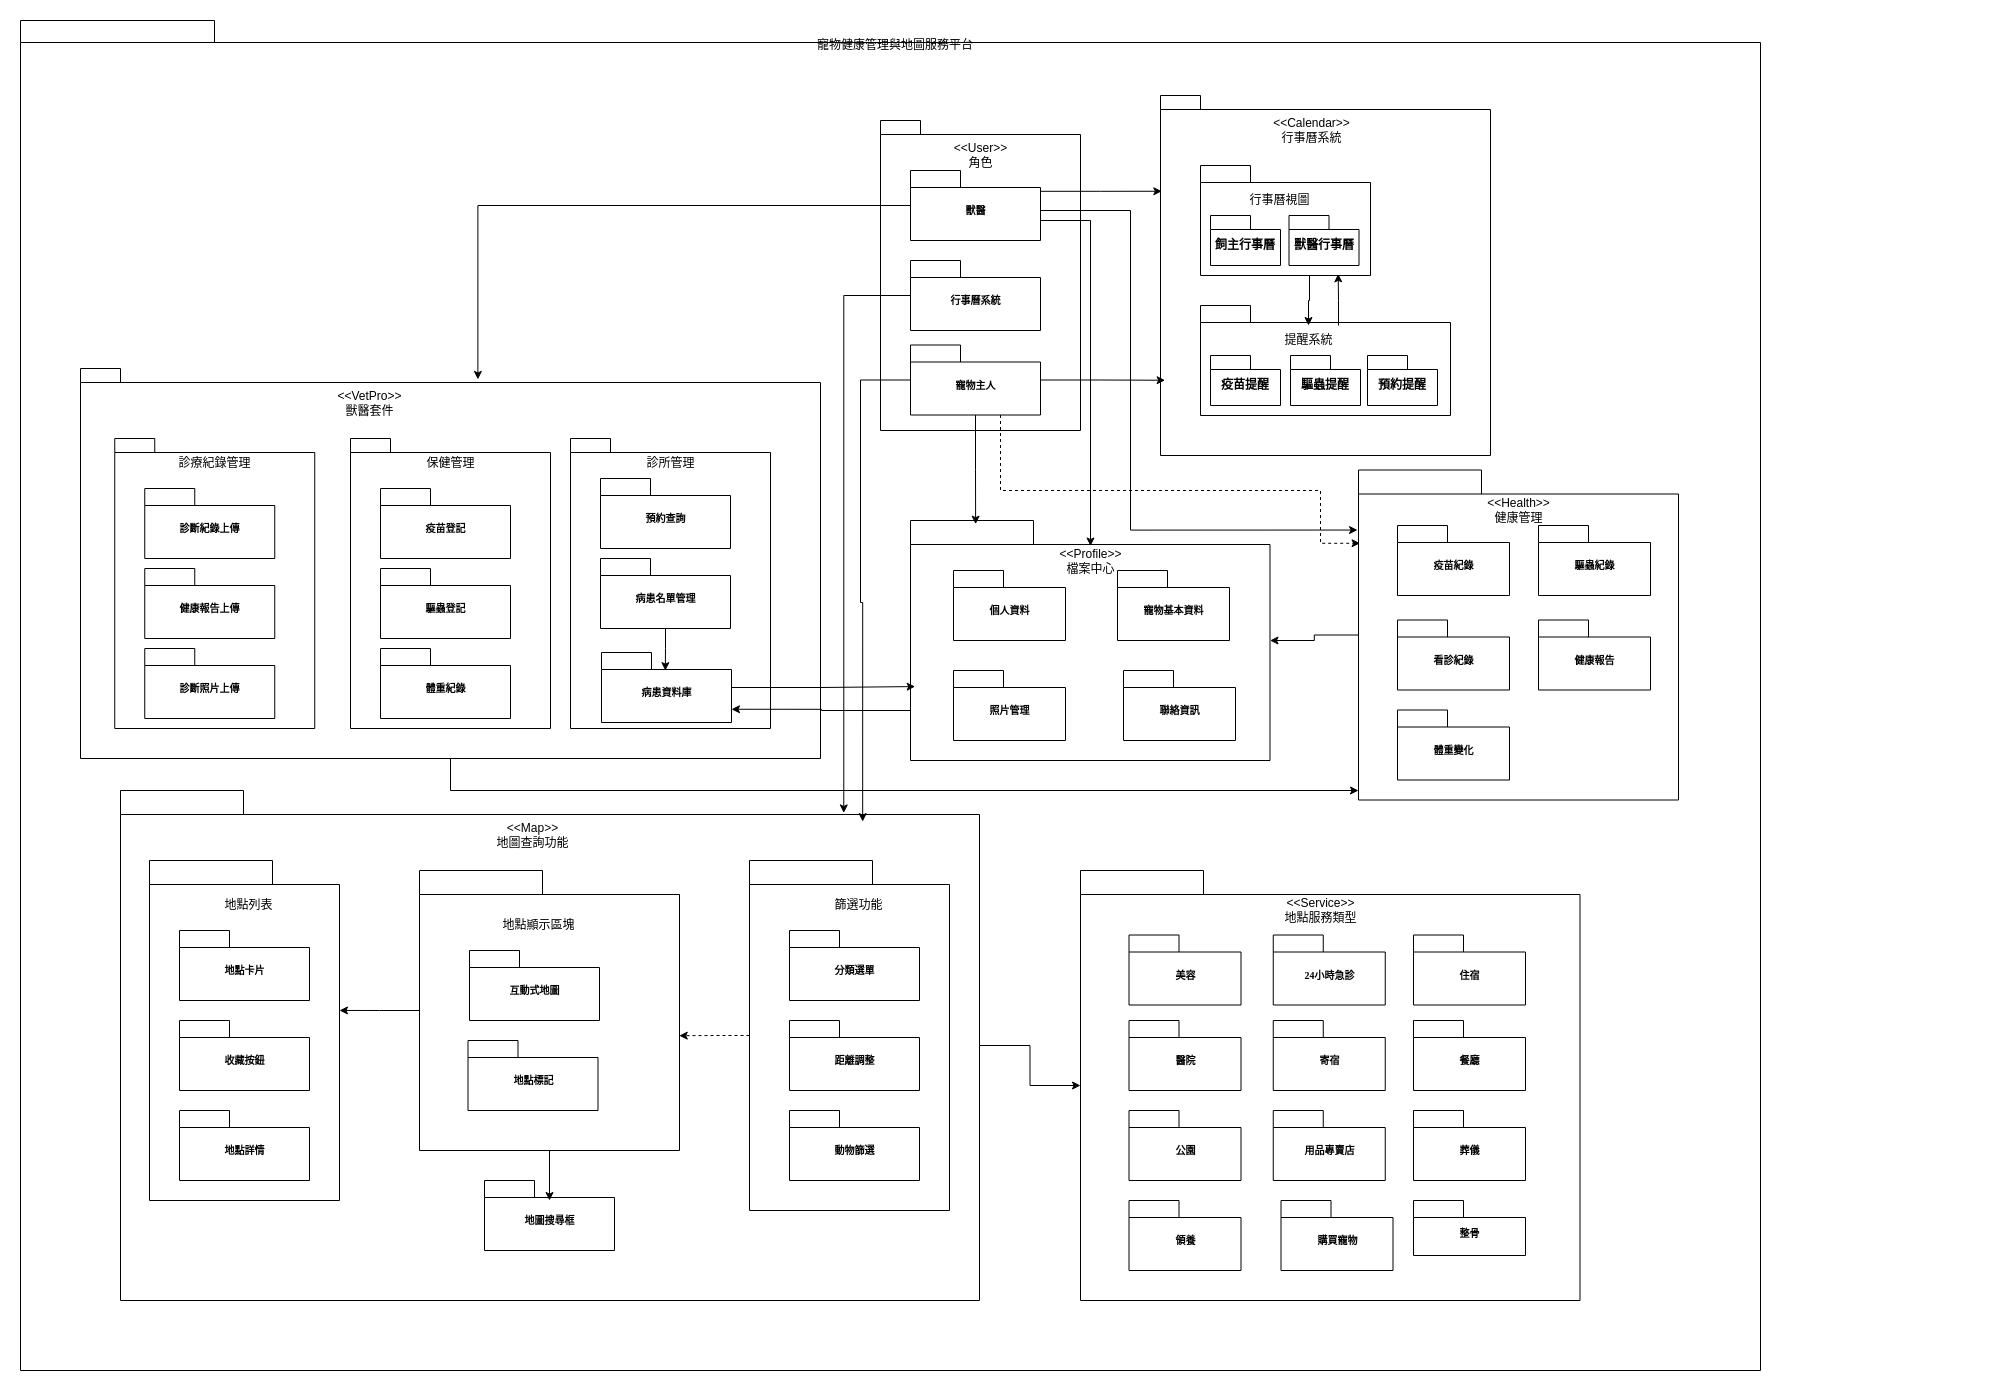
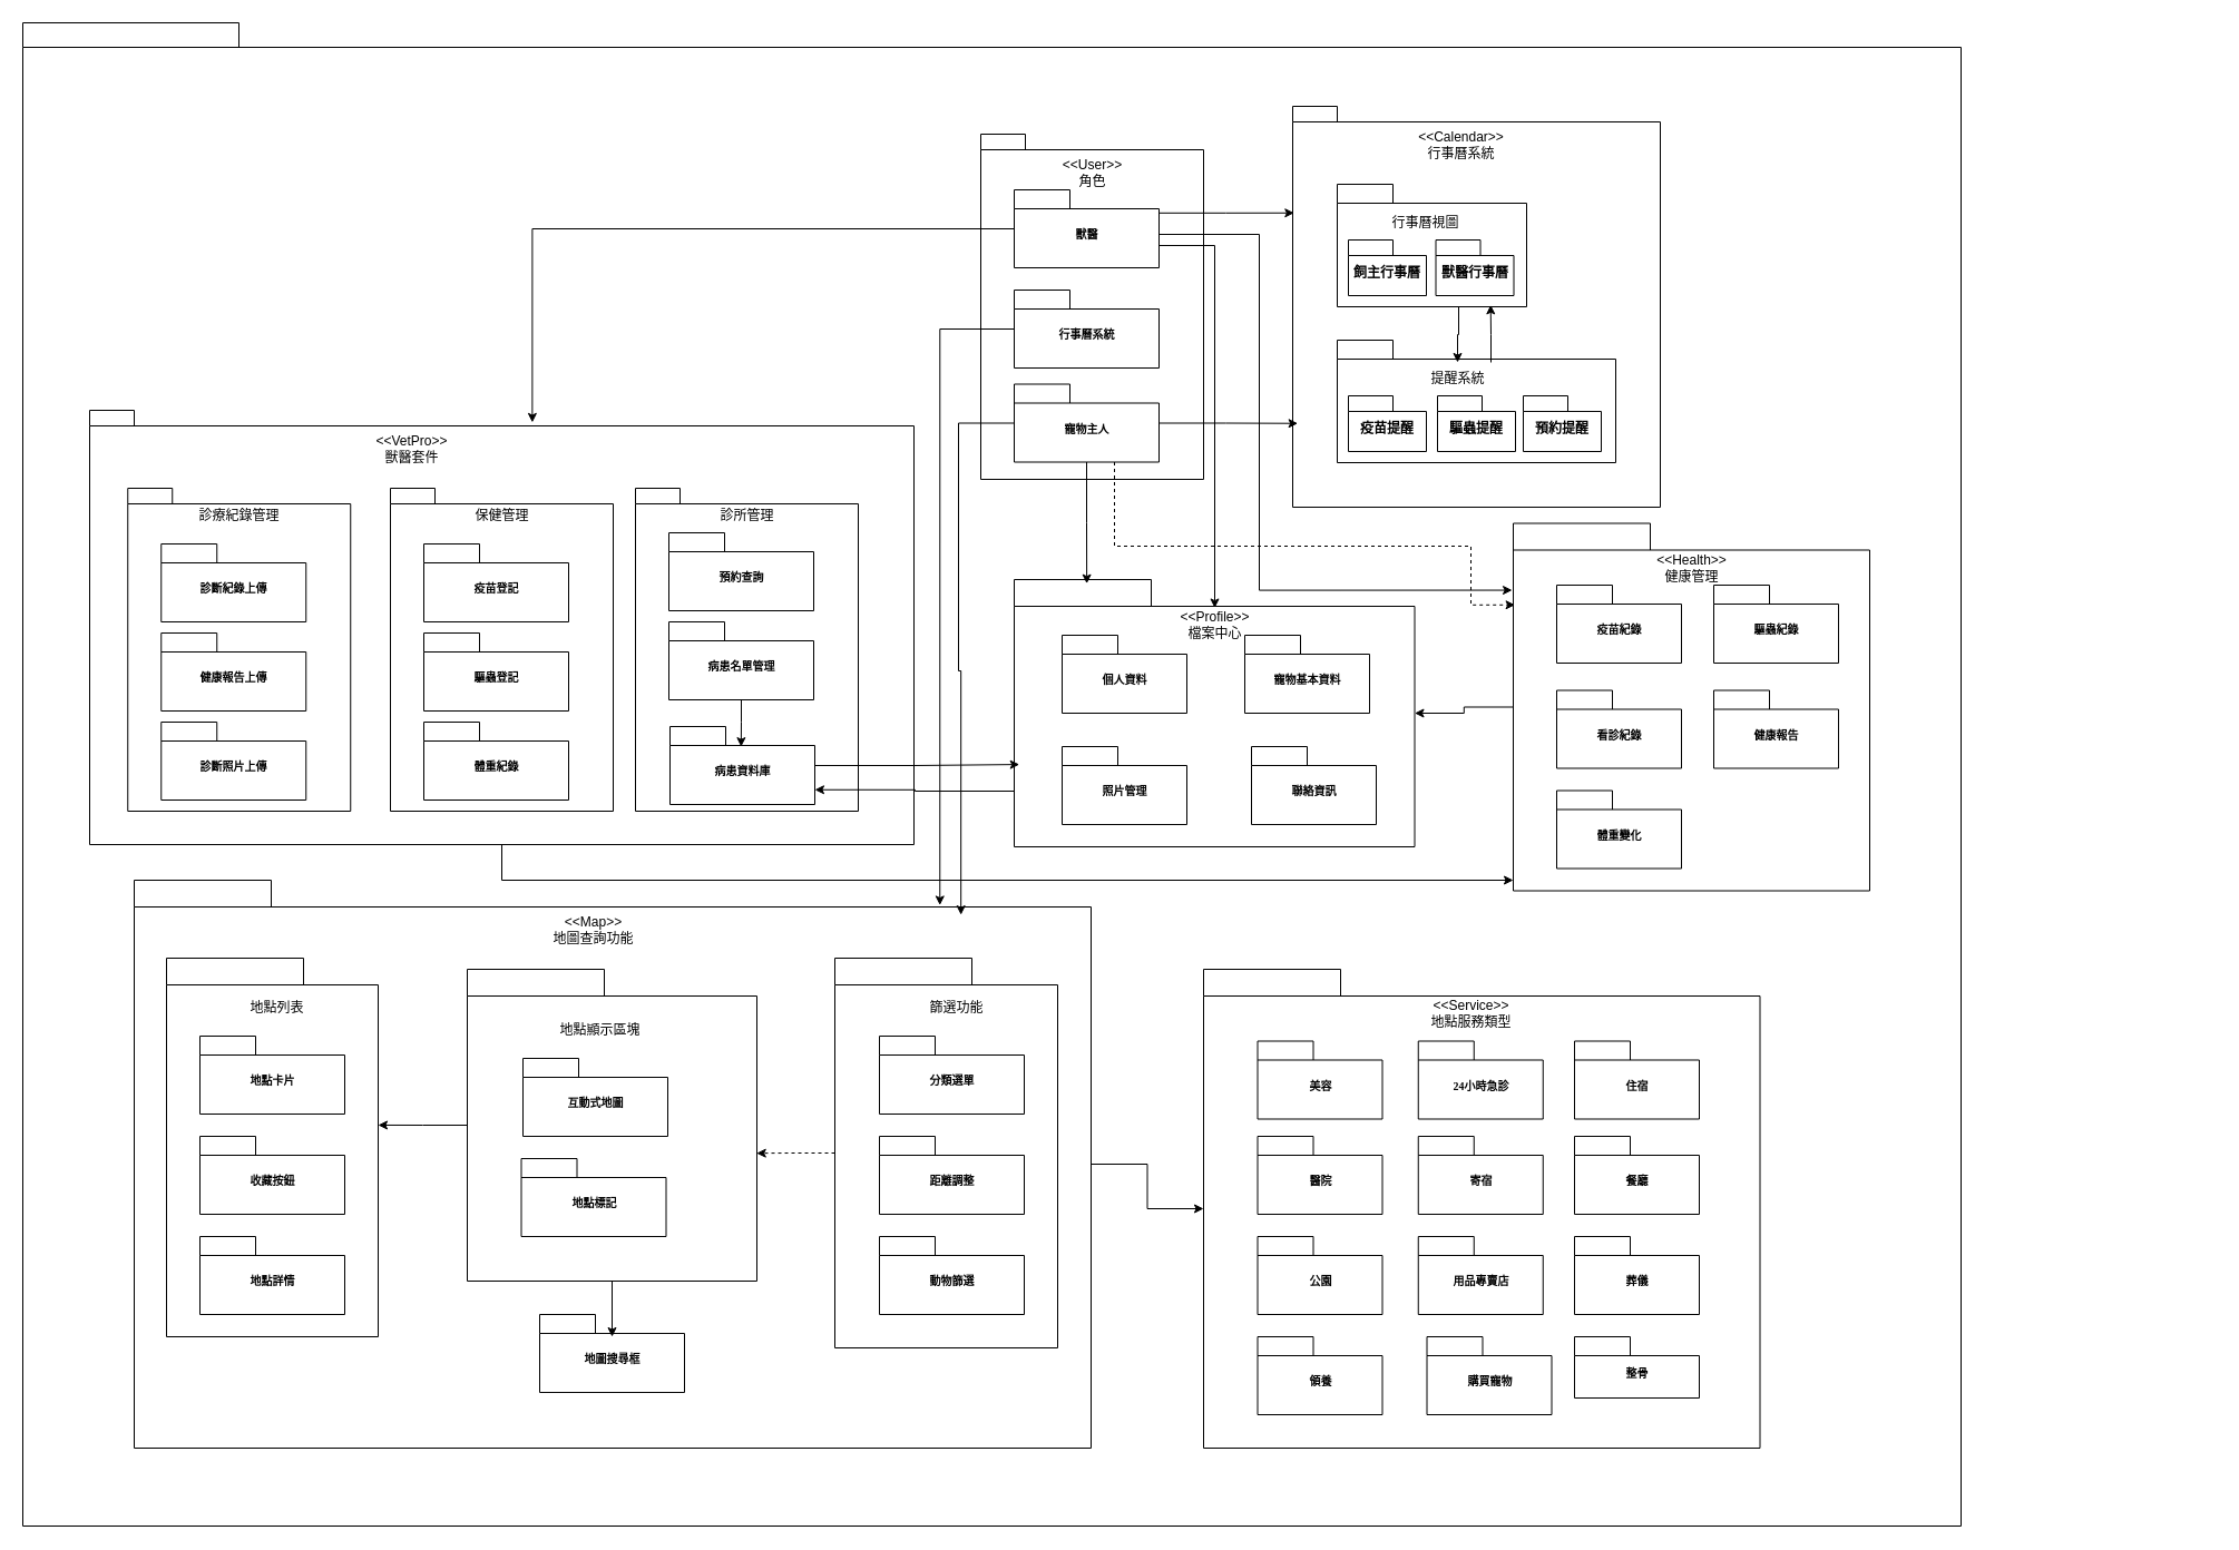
- <mxCell id="121" value="寵物健康管理與地圖服務平台" style="text;html=1;align=center;verticalAlign=middle;whiteSpace=wrap;rounded=0;" vertex="1" parent="1"><mxGeometry x="800" y="30" width="190" height="30" as="geometry" /></mxCell>
